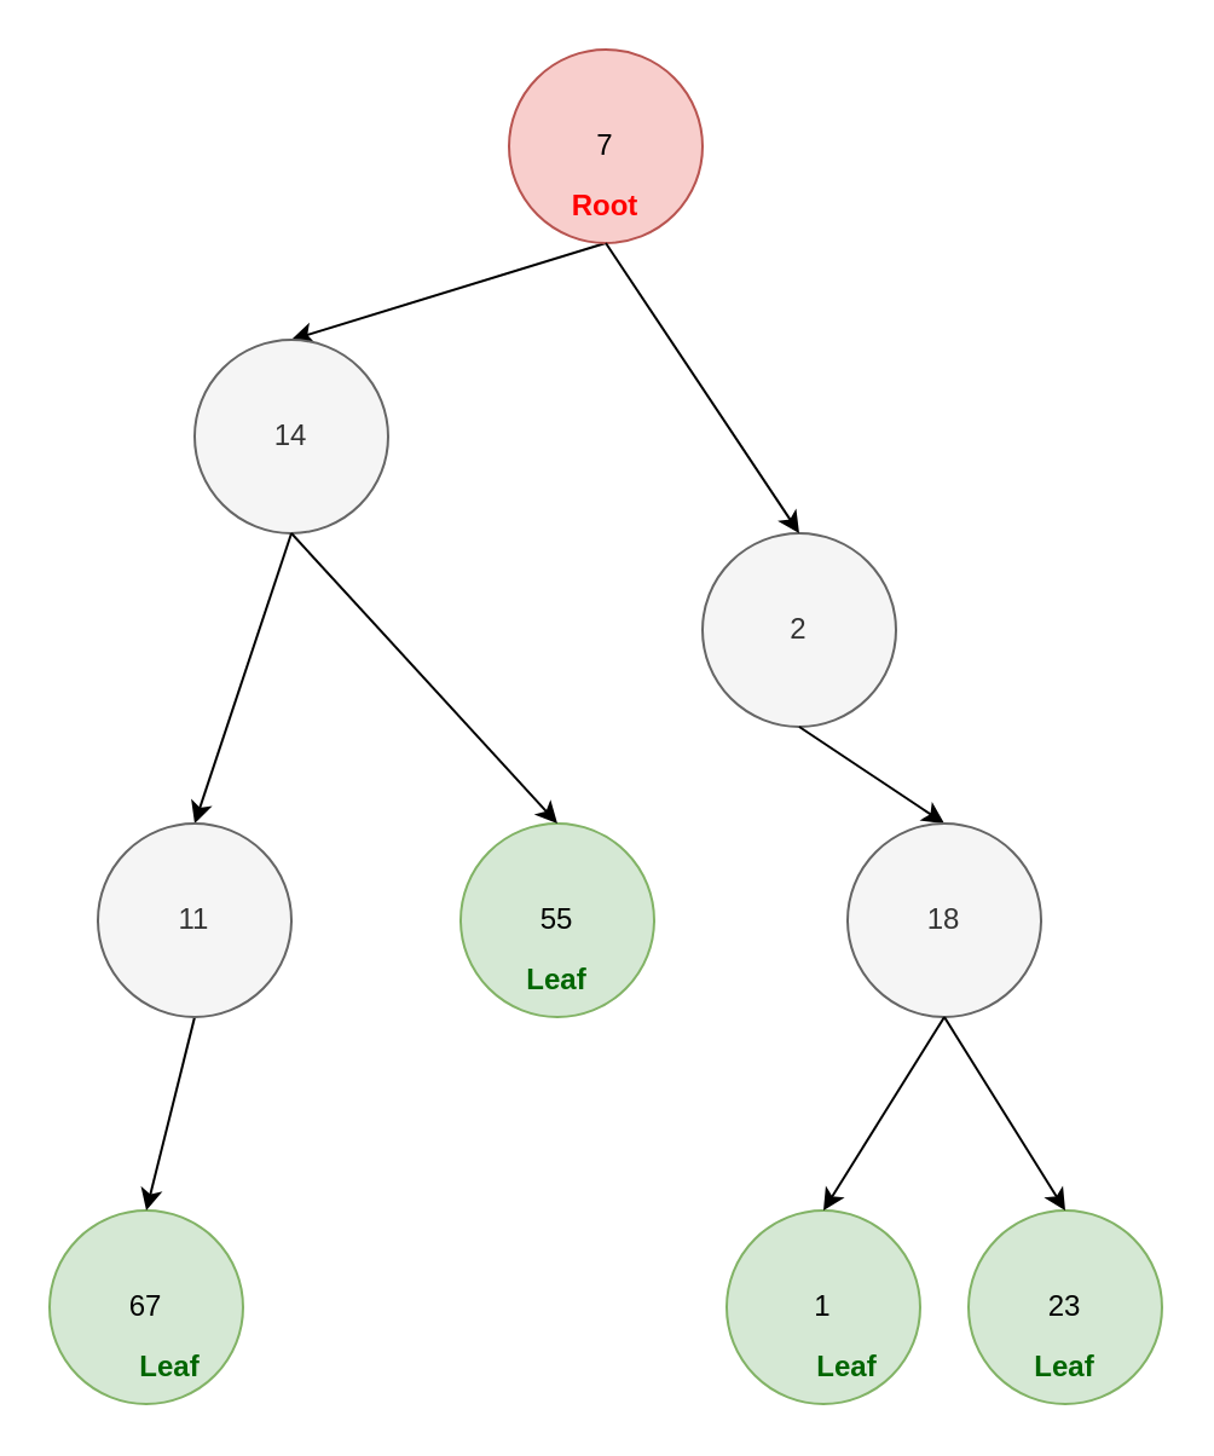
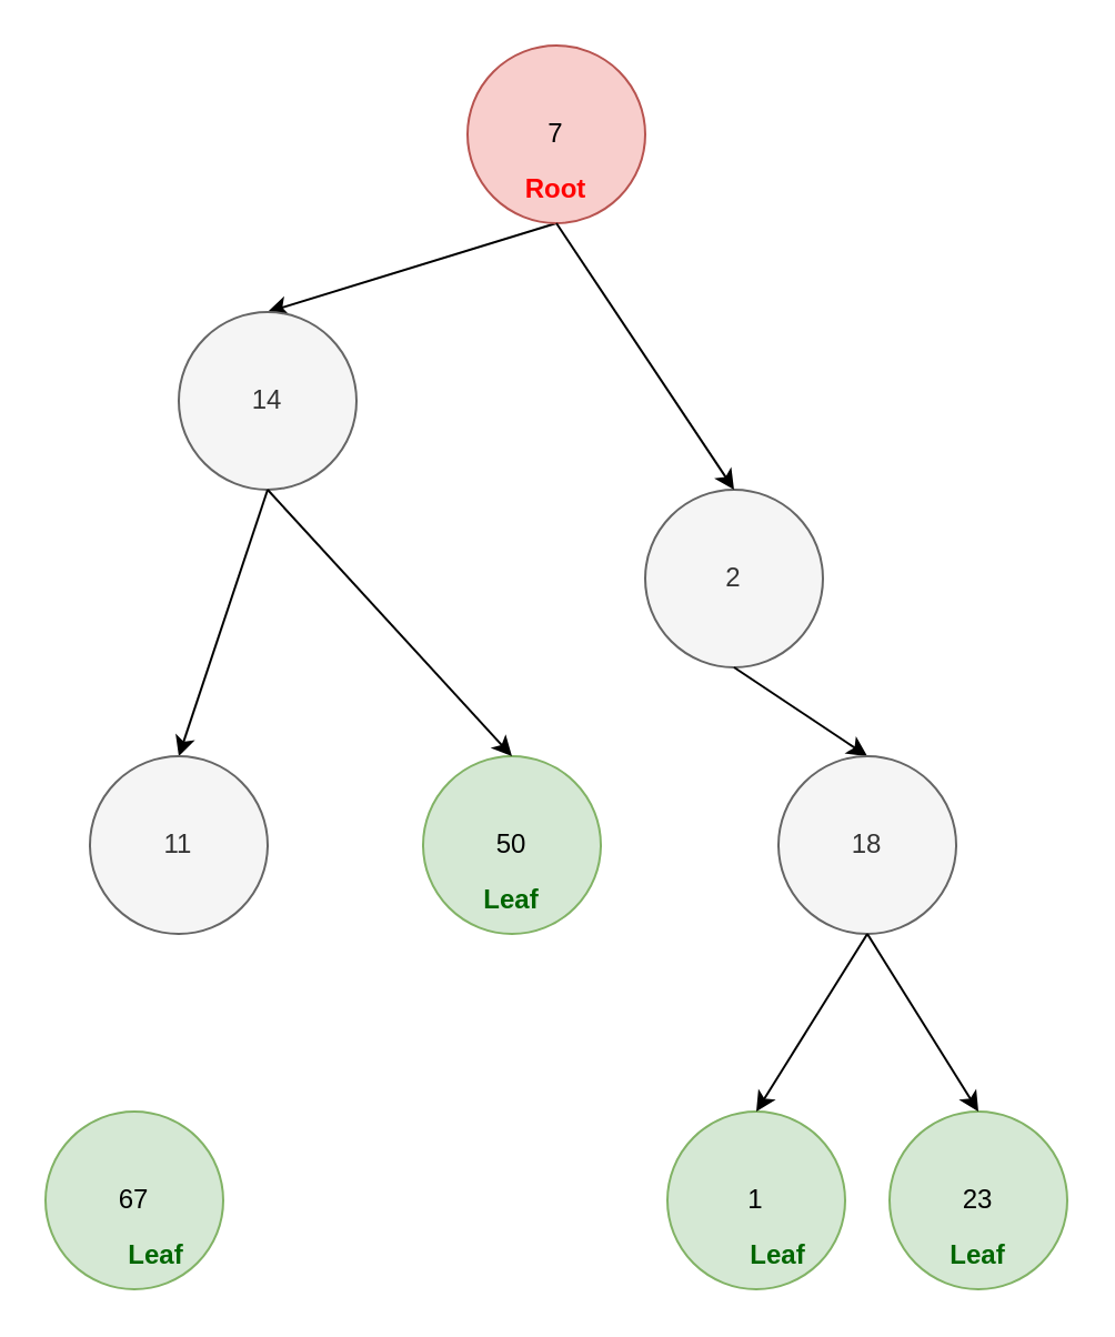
- <mxCell id="4" value="55" style="ellipse;whiteSpace=wrap;html=1;aspect=fixed;fillColor=#d5e8d4;strokeColor=#82b366;" parent="1" vertex="1"><mxGeometry x="190" y="340" width="80" height="80" as="geometry" /></mxCell>
+ <mxCell id="4" value="50" style="ellipse;whiteSpace=wrap;html=1;aspect=fixed;fillColor=#d5e8d4;strokeColor=#82b366;" parent="1" vertex="1"><mxGeometry x="190" y="340" width="80" height="80" as="geometry" /></mxCell>
- <mxCell id="17" style="edgeStyle=none;rounded=0;orthogonalLoop=1;jettySize=auto;html=1;entryX=0.5;entryY=0;entryDx=0;entryDy=0;fontColor=#006600;exitX=0.5;exitY=1;exitDx=0;exitDy=0;" parent="1" source="18" target="5" edge="1"><mxGeometry relative="1" as="geometry" /></mxCell>
